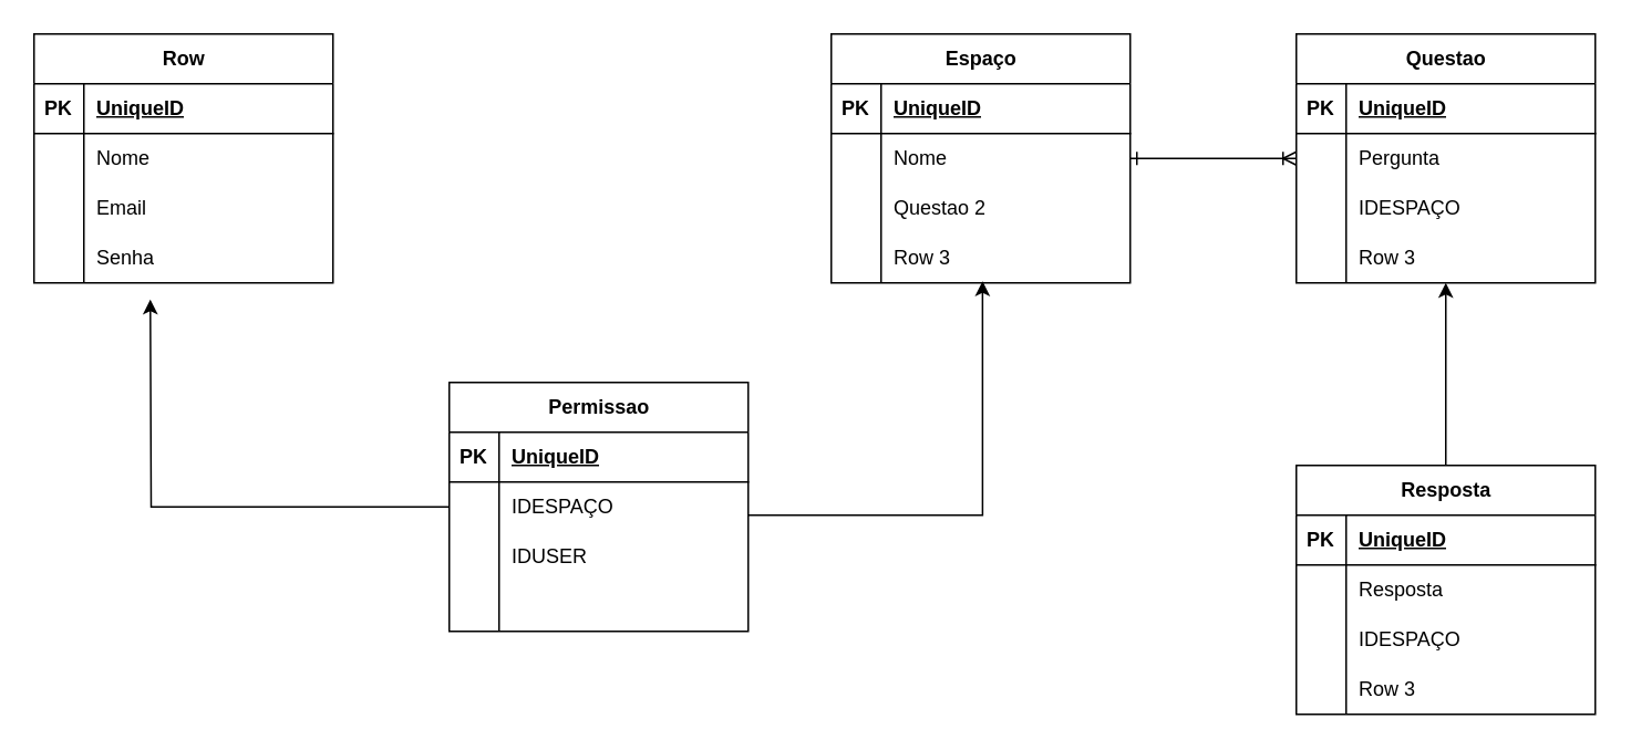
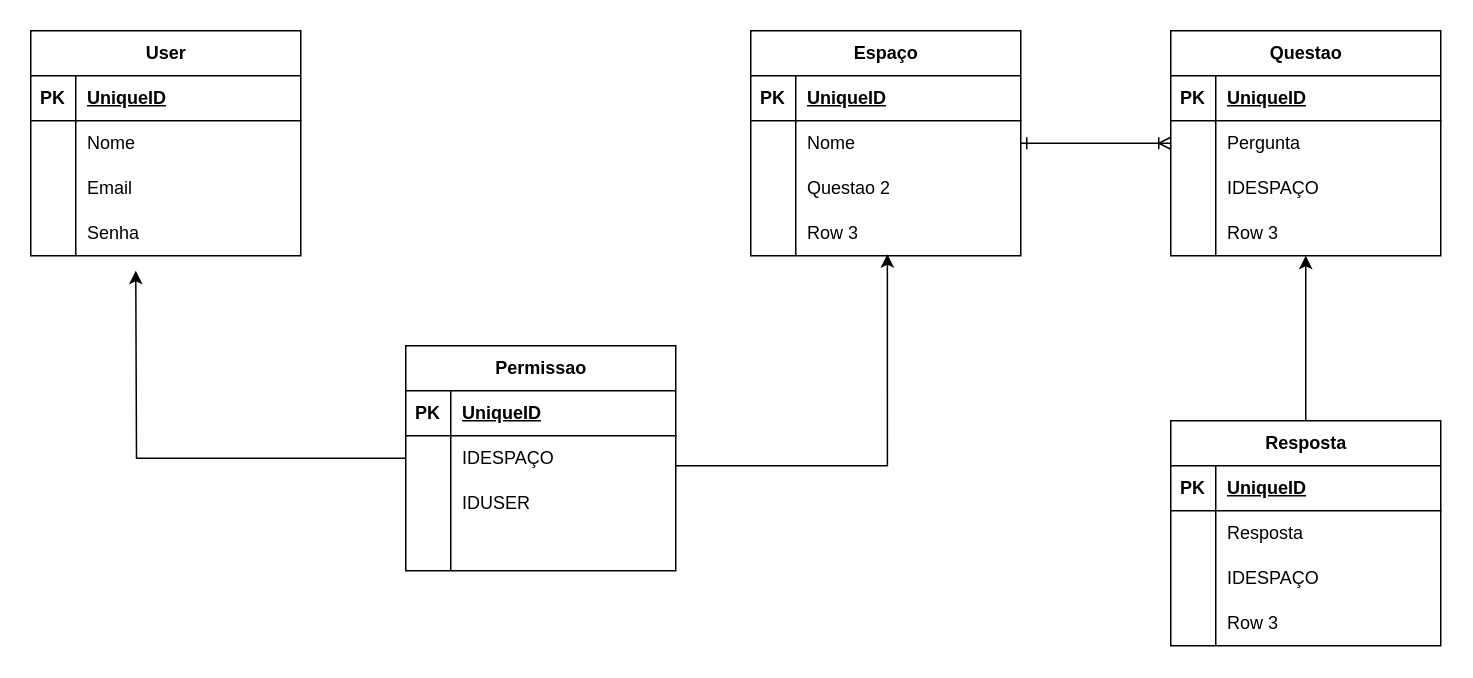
- <mxCell id="2" value="Row" style="shape=table;startSize=30;container=1;collapsible=1;childLayout=tableLayout;fixedRows=1;rowLines=0;fontStyle=1;align=center;resizeLast=1;html=1;" vertex="1" parent="1"><mxGeometry x="20" y="20" width="180" height="150" as="geometry" /></mxCell>
+ <mxCell id="2" value="User" style="shape=table;startSize=30;container=1;collapsible=1;childLayout=tableLayout;fixedRows=1;rowLines=0;fontStyle=1;align=center;resizeLast=1;html=1;" vertex="1" parent="1"><mxGeometry x="20" y="20" width="180" height="150" as="geometry" /></mxCell>
